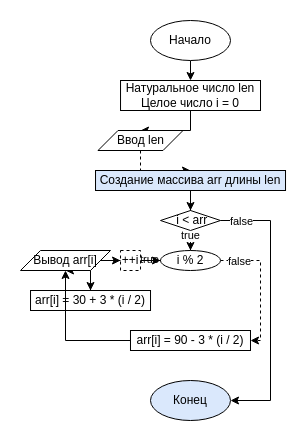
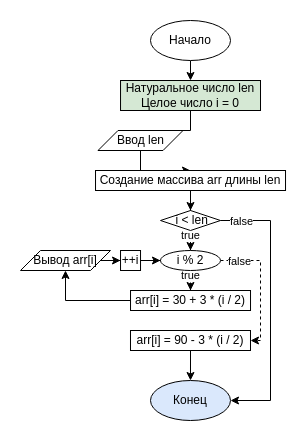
- <mxCell id="6" value="Натуральное число len&lt;br&gt;Целое число i = 0" style="rounded=0;whiteSpace=wrap;html=1;" vertex="1" parent="1"><mxGeometry x="120.03" y="80" width="139.98" height="30" as="geometry" /></mxCell>
+ <mxCell id="6" value="Натуральное число len&lt;br&gt;Целое число i = 0" style="rounded=0;whiteSpace=wrap;html=1;fillColor=#d5e8d4;" vertex="1" parent="1"><mxGeometry x="120.03" y="80" width="139.98" height="30" as="geometry" /></mxCell>
- <mxCell id="5" style="edgeStyle=orthogonalEdgeStyle;rounded=0;orthogonalLoop=1;jettySize=auto;html=1;" edge="1" parent="1" source="6" target="8"><mxGeometry relative="1" as="geometry" /></mxCell>
+ <mxCell id="5" style="edgeStyle=orthogonalEdgeStyle;rounded=0;orthogonalLoop=1;jettySize=auto;html=1;endArrow=none;" edge="1" parent="1" source="6" target="8"><mxGeometry relative="1" as="geometry" /></mxCell>
- <mxCell id="7" style="edgeStyle=orthogonalEdgeStyle;rounded=0;orthogonalLoop=1;jettySize=auto;html=1;dashed=1;" edge="1" parent="1" source="8" target="15"><mxGeometry relative="1" as="geometry" /></mxCell>
+ <mxCell id="7" style="edgeStyle=orthogonalEdgeStyle;rounded=0;orthogonalLoop=1;jettySize=auto;html=1;" edge="1" parent="1" source="8" target="15"><mxGeometry relative="1" as="geometry" /></mxCell>
- <mxCell id="15" value="Создание массива arr длины len" style="rounded=0;whiteSpace=wrap;html=1;fillColor=#dae8fc;" vertex="1" parent="1"><mxGeometry x="95.02" y="170" width="190" height="20" as="geometry" /></mxCell>
+ <mxCell id="15" value="Создание массива arr длины len" style="rounded=0;whiteSpace=wrap;html=1;" vertex="1" parent="1"><mxGeometry x="95.02" y="170" width="190" height="20" as="geometry" /></mxCell>
- <mxCell id="13" value="&amp;nbsp;i &amp;lt; arr" style="rhombus;whiteSpace=wrap;html=1;" vertex="1" parent="1"><mxGeometry x="160.02" y="210" width="60" height="20" as="geometry" /></mxCell>
+ <mxCell id="13" value="&amp;nbsp;i &amp;lt; len" style="rhombus;whiteSpace=wrap;html=1;" vertex="1" parent="1"><mxGeometry x="160.02" y="210" width="60" height="20" as="geometry" /></mxCell>
- <mxCell id="28" value="++i" style="rounded=0;whiteSpace=wrap;html=1;dashed=1;" vertex="1" parent="1"><mxGeometry x="120.03" y="250" width="20" height="20" as="geometry" /></mxCell>
+ <mxCell id="28" value="++i" style="rounded=0;whiteSpace=wrap;html=1;" vertex="1" parent="1"><mxGeometry x="120.03" y="250" width="20" height="20" as="geometry" /></mxCell>
- <mxCell id="22" value="arr[i] =&amp;nbsp;30 + 3 * (i / 2)" style="rounded=0;whiteSpace=wrap;html=1;" vertex="1" parent="1"><mxGeometry x="30.02" y="290" width="120" height="20" as="geometry" /></mxCell>
+ <mxCell id="22" value="arr[i] =&amp;nbsp;30 + 3 * (i / 2)" style="rounded=0;whiteSpace=wrap;html=1;" vertex="1" parent="1"><mxGeometry x="130.02" y="290" width="120" height="20" as="geometry" /></mxCell>
- <mxCell id="23" style="edgeStyle=orthogonalEdgeStyle;rounded=0;orthogonalLoop=1;jettySize=auto;html=1;entryX=0.5;entryY=1;entryDx=0;entryDy=0;" edge="1" parent="1" source="24" target="26"><mxGeometry relative="1" as="geometry" /></mxCell>
+ <mxCell id="23" style="edgeStyle=orthogonalEdgeStyle;rounded=0;orthogonalLoop=1;jettySize=auto;html=1;" edge="1" parent="1" source="24" target="4"><mxGeometry relative="1" as="geometry" /></mxCell>
